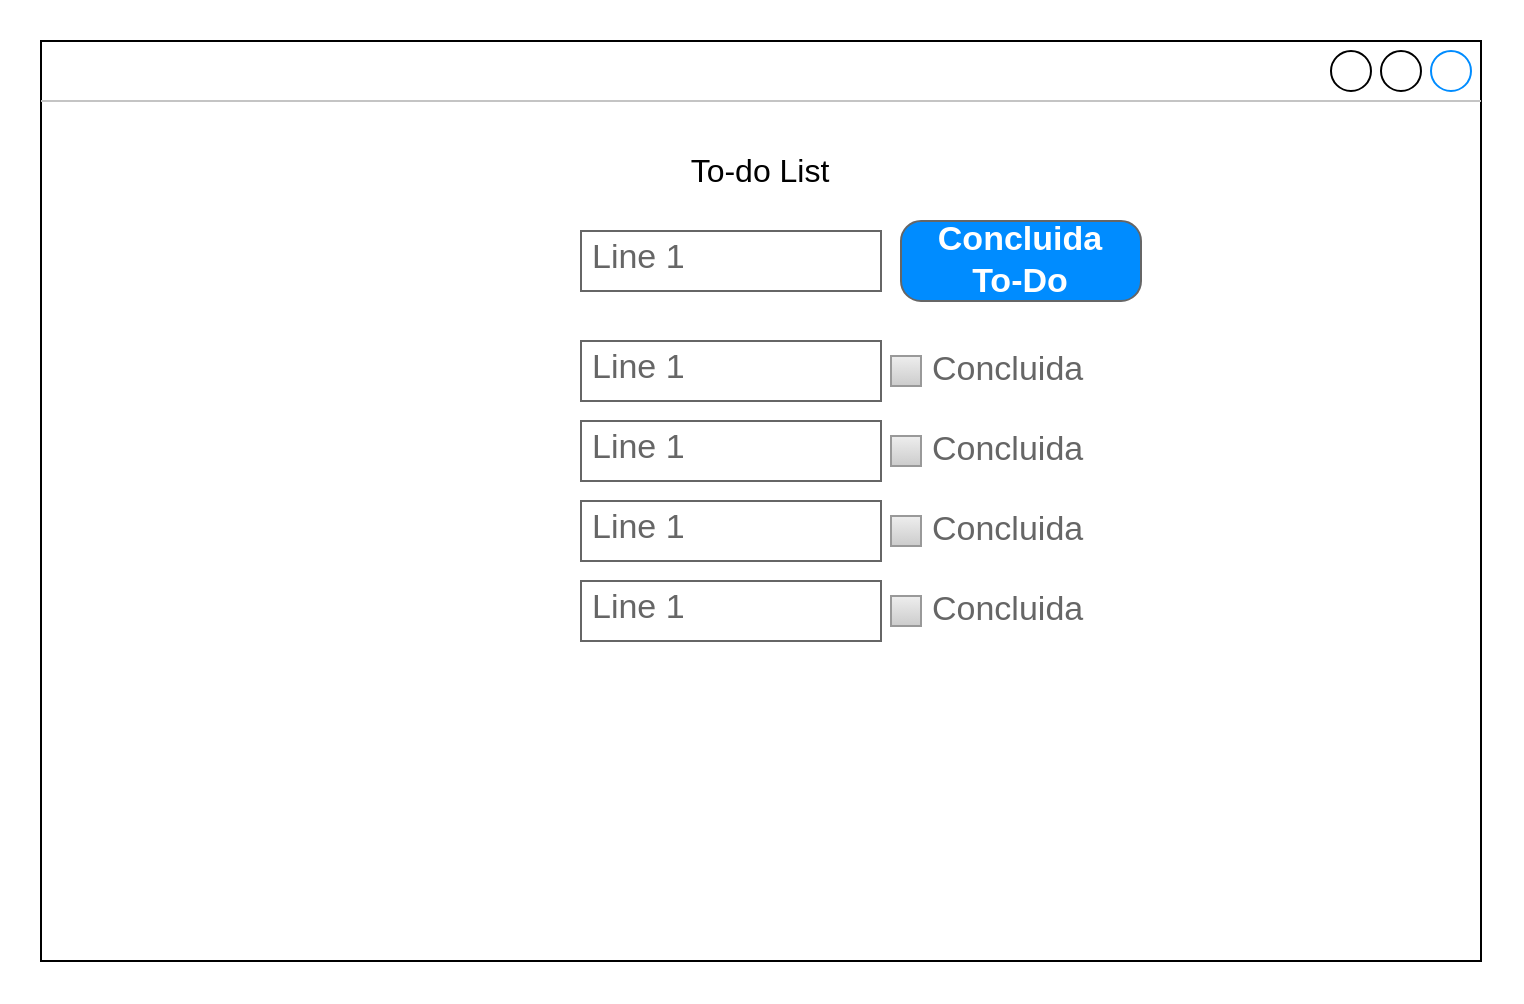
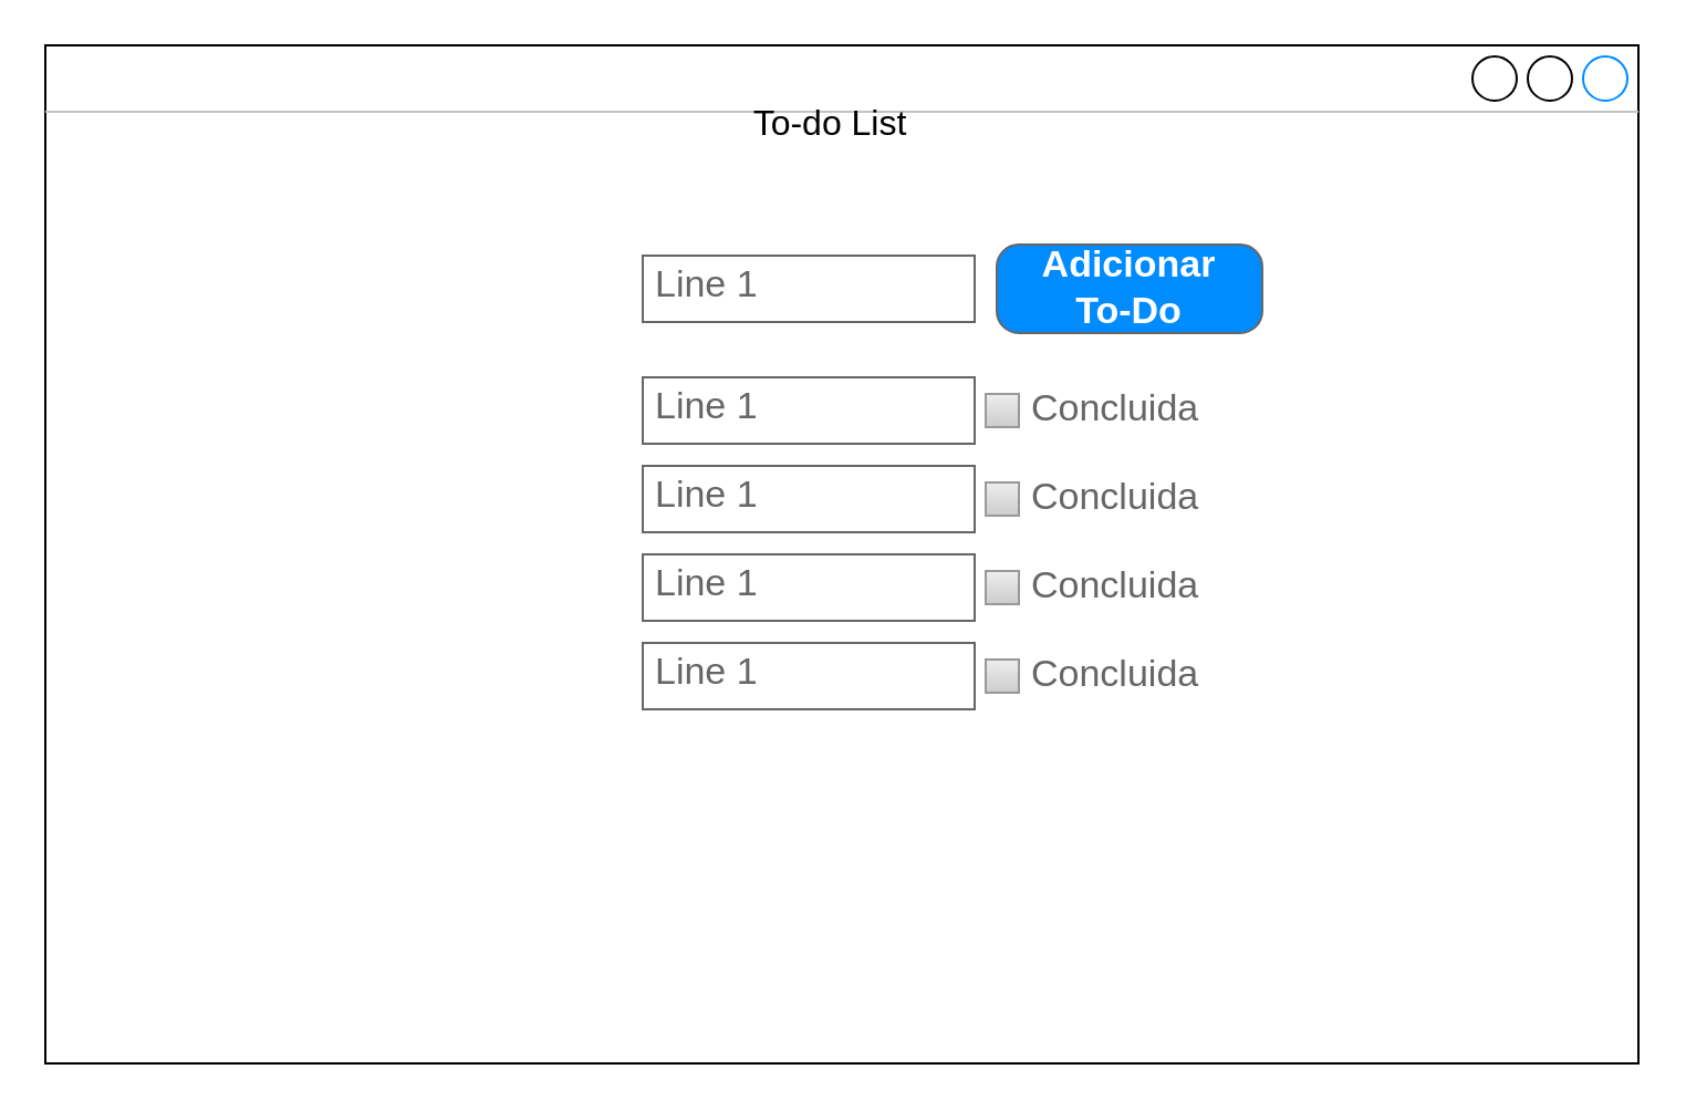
- <mxCell id="9" value="&lt;font style=&quot;font-size: 16px;&quot;&gt;To-do List&lt;/font&gt;" style="text;html=1;align=center;verticalAlign=middle;whiteSpace=wrap;rounded=0;" parent="1" vertex="1"><mxGeometry x="315" y="70" width="130" height="30" as="geometry" /></mxCell>
+ <mxCell id="9" value="&lt;font style=&quot;font-size: 16px;&quot;&gt;To-do List&lt;/font&gt;" style="text;html=1;align=center;verticalAlign=middle;whiteSpace=wrap;rounded=0;" parent="1" vertex="1"><mxGeometry x="310" y="40" width="130" height="30" as="geometry" /></mxCell>
- <mxCell id="12" value="Concluida&lt;br&gt;To-Do" style="strokeWidth=1;shadow=0;dashed=0;align=center;html=1;shape=mxgraph.mockup.buttons.button;strokeColor=#666666;fontColor=#ffffff;mainText=;buttonStyle=round;fontSize=17;fontStyle=1;fillColor=#008cff;whiteSpace=wrap;" parent="10" vertex="1"><mxGeometry x="160" width="120" height="40" as="geometry" /></mxCell>
+ <mxCell id="12" value="Adicionar&lt;br&gt;To-Do" style="strokeWidth=1;shadow=0;dashed=0;align=center;html=1;shape=mxgraph.mockup.buttons.button;strokeColor=#666666;fontColor=#ffffff;mainText=;buttonStyle=round;fontSize=17;fontStyle=1;fillColor=#008cff;whiteSpace=wrap;" parent="10" vertex="1"><mxGeometry x="160" width="120" height="40" as="geometry" /></mxCell>
